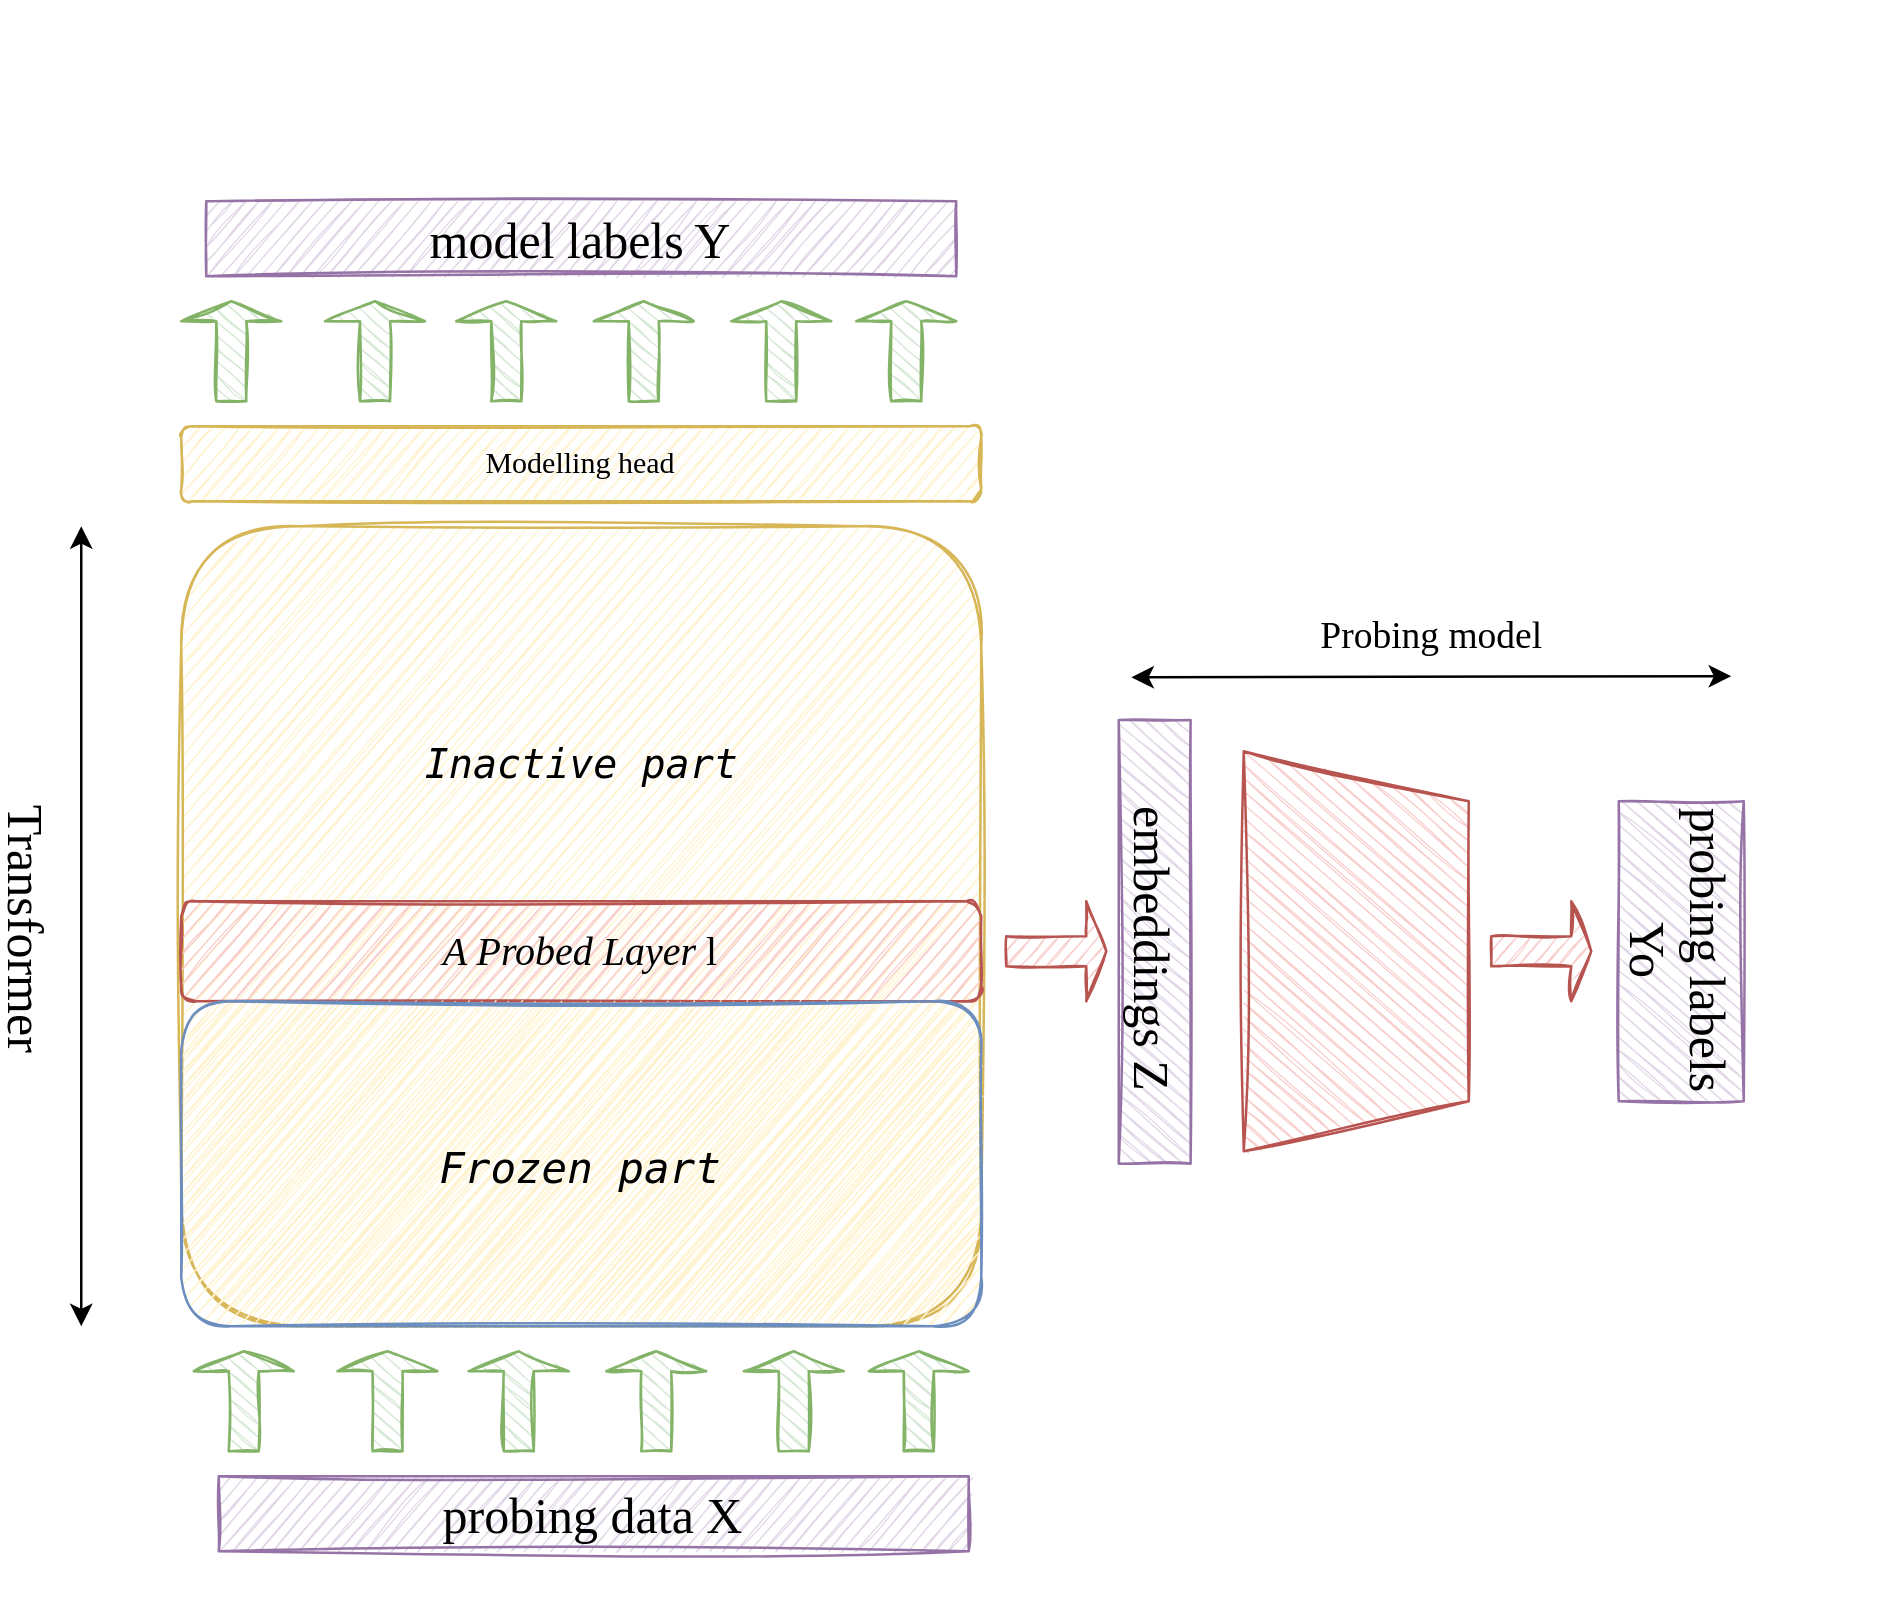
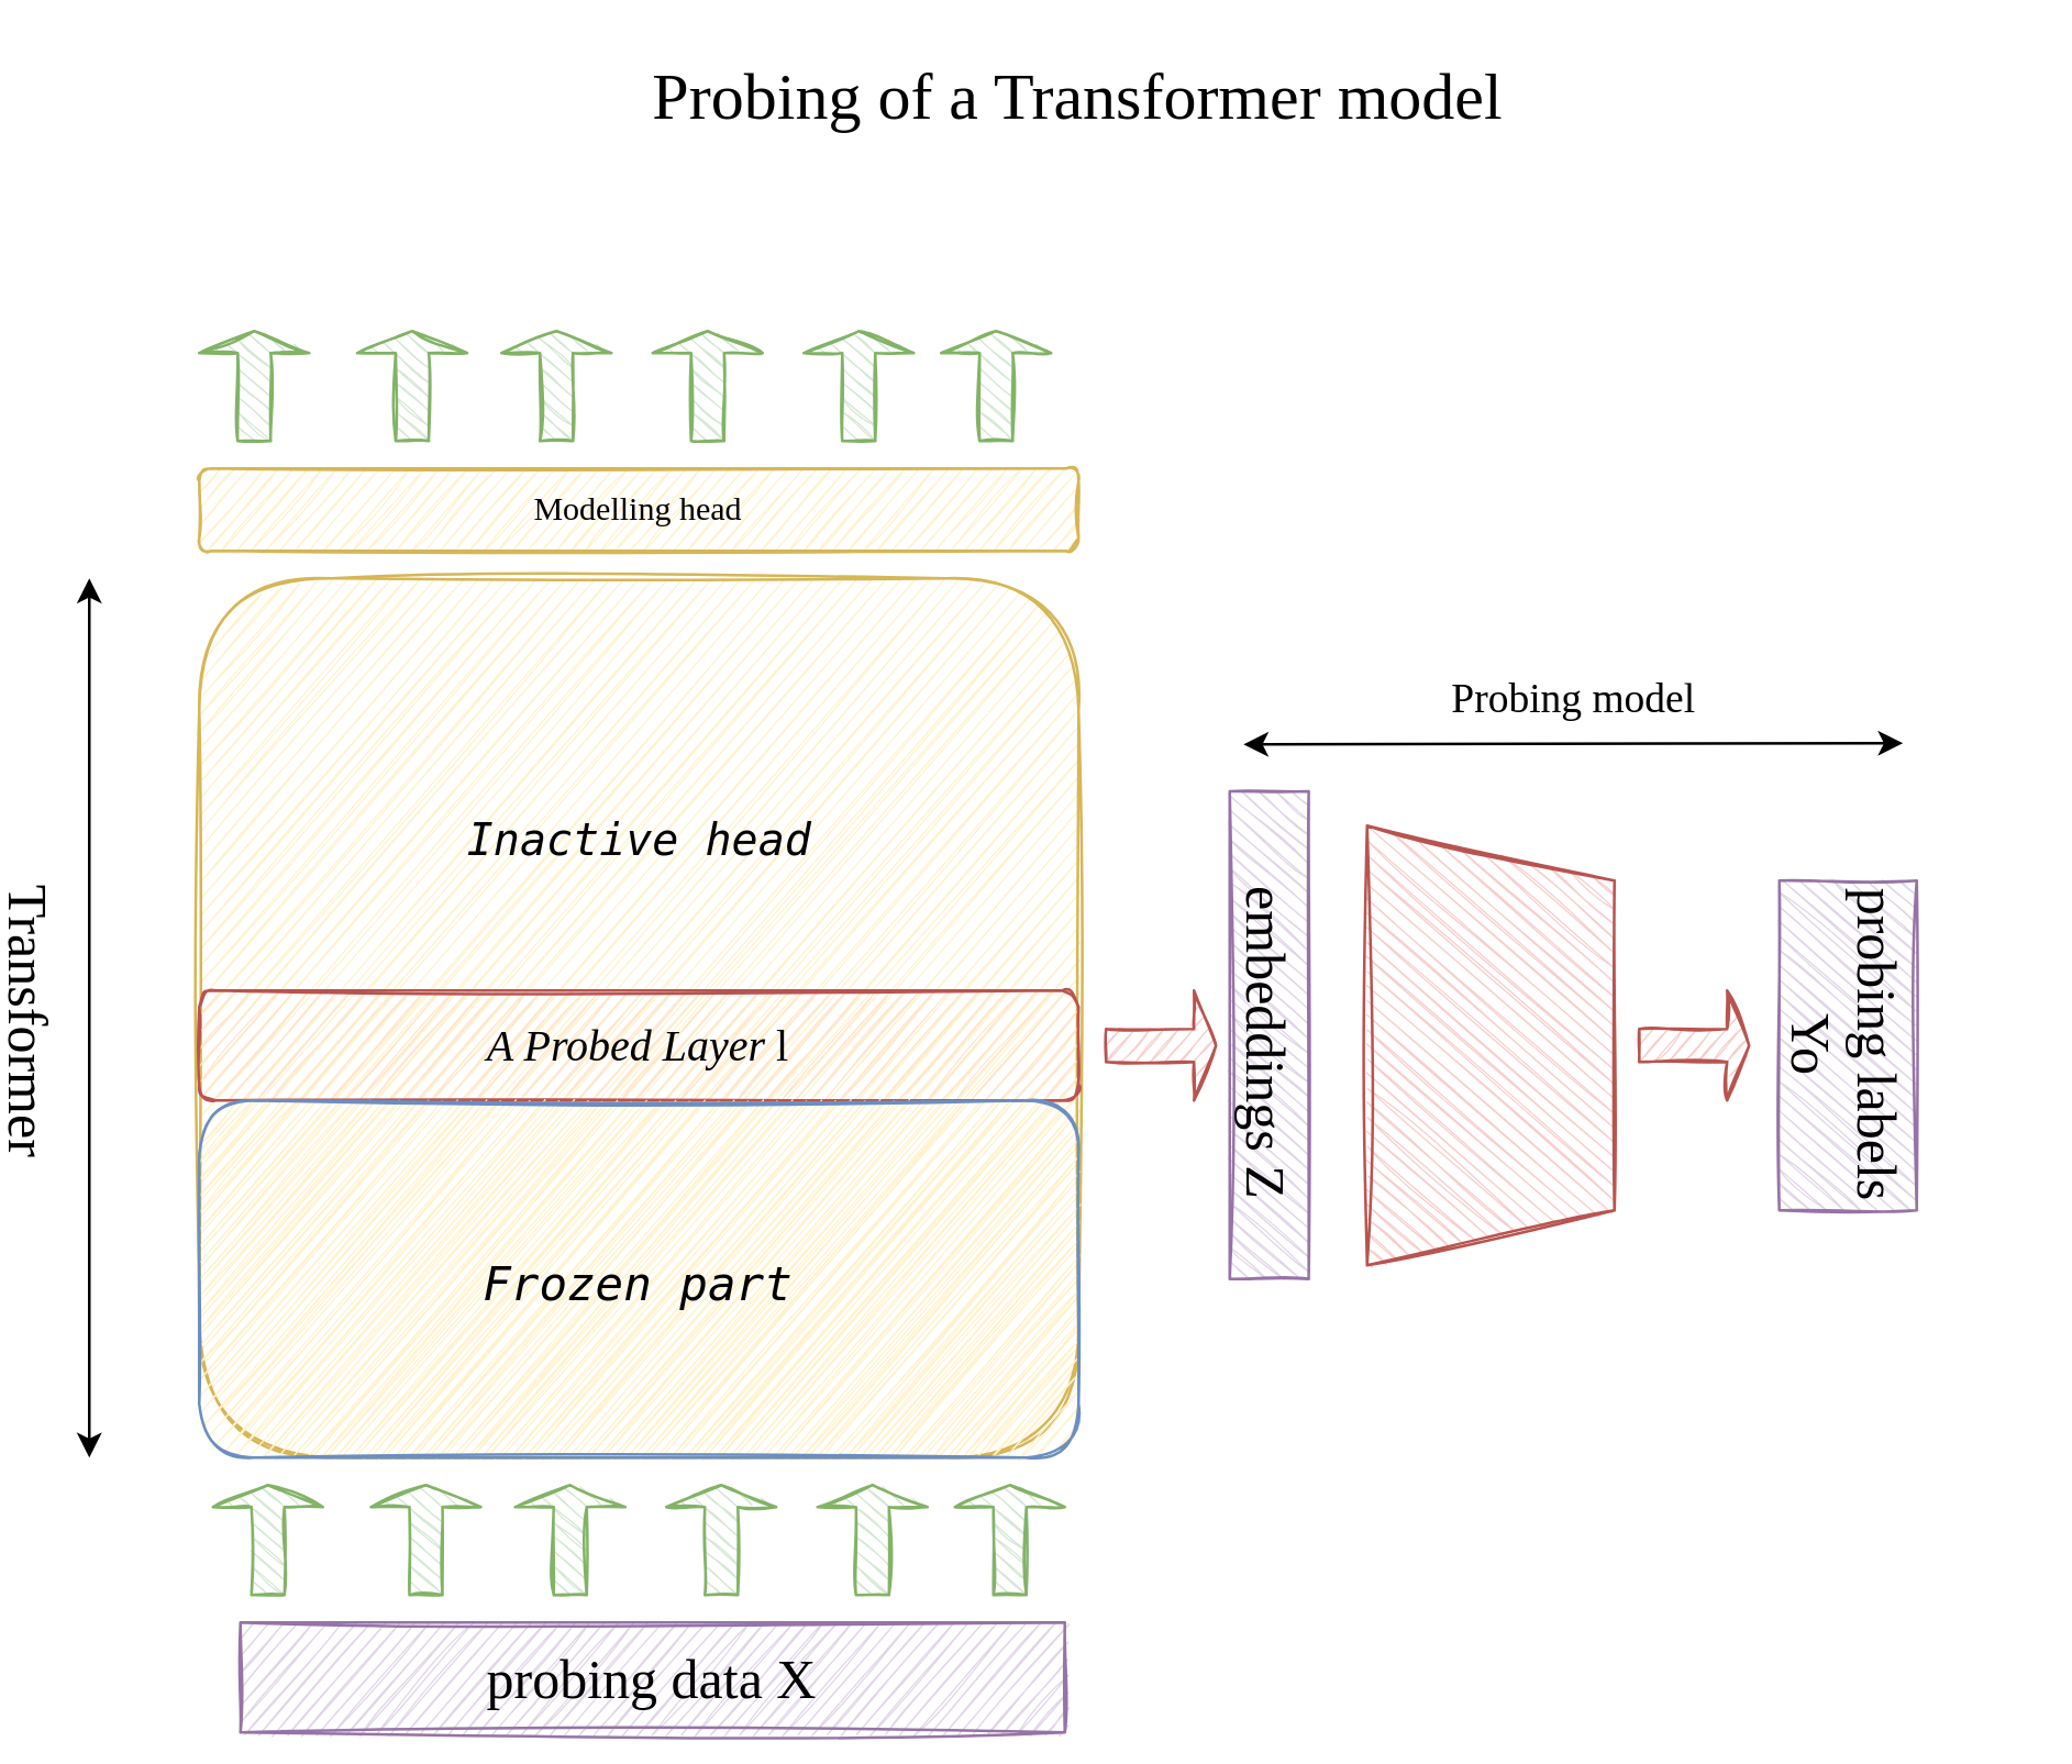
+ <mxCell id="32" value="Probing of a Transformer model" style="text;html=1;strokeColor=none;fillColor=none;align=center;verticalAlign=middle;whiteSpace=wrap;rounded=0;glass=0;sketch=1;fontFamily=Comic Sans MS;fontSize=24;" parent="1" vertex="1"><mxGeometry x="110" y="20" width="540" height="30" as="geometry" /></mxCell>
- <mxCell id="23" value="model labels Y" style="text;html=1;strokeColor=#9673a6;fillColor=#e1d5e7;align=center;verticalAlign=middle;whiteSpace=wrap;rounded=0;glass=0;sketch=1;fontFamily=Verdana;fontSize=20;" parent="1" vertex="1"><mxGeometry x="70" y="80" width="300" height="30" as="geometry" /></mxCell>
- <mxCell id="4" value="&lt;pre&gt;&lt;i&gt;&lt;font style=&quot;font-size: 16px&quot;&gt;Inactive part&lt;/font&gt;&lt;/i&gt;&lt;/pre&gt;" style="text;html=1;strokeColor=none;fillColor=none;align=center;verticalAlign=middle;whiteSpace=wrap;rounded=0;sketch=1;fontFamily=Lucida Console;" parent="1" vertex="1"><mxGeometry x="157.5" y="290" width="125" height="30" as="geometry" /></mxCell>
+ <mxCell id="4" value="&lt;pre&gt;&lt;i&gt;&lt;font style=&quot;font-size: 16px&quot;&gt;Inactive head&lt;/font&gt;&lt;/i&gt;&lt;/pre&gt;" style="text;html=1;strokeColor=none;fillColor=none;align=center;verticalAlign=middle;whiteSpace=wrap;rounded=0;sketch=1;fontFamily=Lucida Console;" parent="1" vertex="1"><mxGeometry x="157.5" y="290" width="125" height="30" as="geometry" /></mxCell>
- <mxCell id="3" value="&lt;pre&gt;&lt;font face=&quot;Lucida Console&quot; style=&quot;font-size: 16px&quot;&gt;&lt;i&gt;A Probed Layer &lt;/i&gt;l&lt;/font&gt;&lt;/pre&gt;" style="rounded=1;whiteSpace=wrap;html=1;sketch=1;fillColor=#f8cecc;strokeColor=#b85450;" parent="1" vertex="1"><mxGeometry x="60" y="360" width="320" height="40" as="geometry" /></mxCell>
+ <mxCell id="3" value="&lt;pre&gt;&lt;font face=&quot;Lucida Console&quot; style=&quot;font-size: 16px&quot;&gt;&lt;i&gt;A Probed Layer &lt;/i&gt;l&lt;/font&gt;&lt;/pre&gt;" style="rounded=1;whiteSpace=wrap;html=1;sketch=1;fillColor=#ffe6cc;strokeColor=#b85450;" parent="1" vertex="1"><mxGeometry x="60" y="360" width="320" height="40" as="geometry" /></mxCell>
- <mxCell id="22" value="probing data X" style="text;html=1;strokeColor=#9673a6;fillColor=#e1d5e7;align=center;verticalAlign=middle;whiteSpace=wrap;rounded=0;glass=0;sketch=1;fontFamily=Verdana;fontSize=20;" parent="1" vertex="1"><mxGeometry x="75" y="590" width="300" height="30" as="geometry" /></mxCell>
+ <mxCell id="22" value="probing data X" style="text;html=1;strokeColor=#9673a6;fillColor=#e1d5e7;align=center;verticalAlign=middle;whiteSpace=wrap;rounded=0;glass=0;sketch=1;fontFamily=Verdana;fontSize=20;" parent="1" vertex="1"><mxGeometry x="75" y="590" width="300" height="40" as="geometry" /></mxCell>
